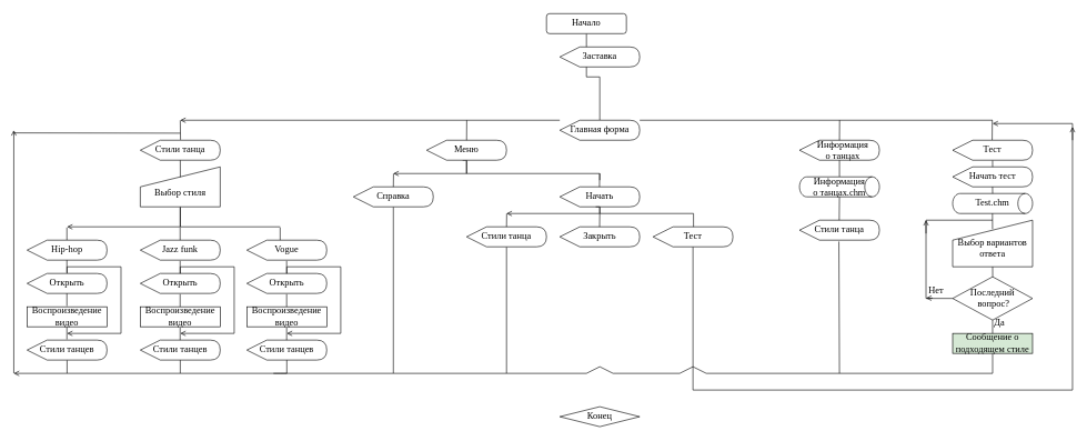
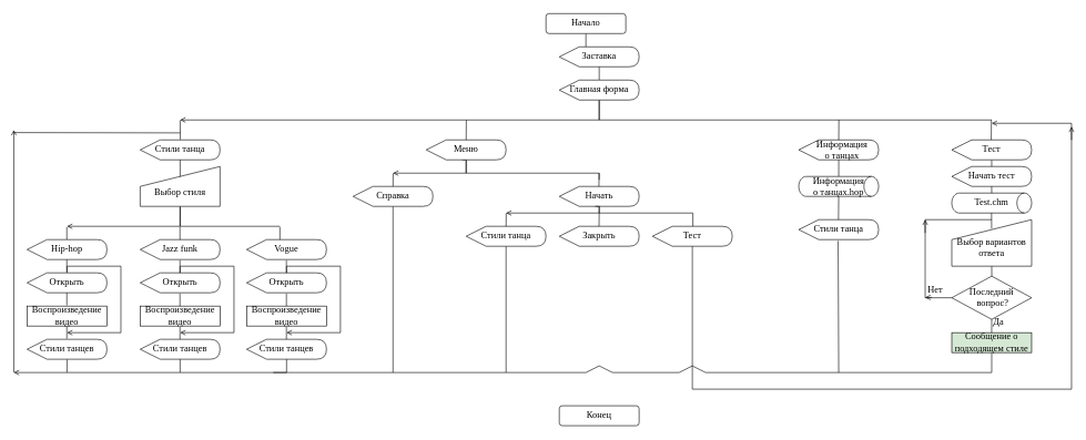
- <mxCell id="12" value="&lt;font style=&quot;font-size: 14px;&quot; face=&quot;Times New Roman&quot;&gt;Главная форма&lt;/font&gt;" style="shape=display;whiteSpace=wrap;html=1;" vertex="1" parent="1"><mxGeometry x="840" y="180" width="120" height="30" as="geometry" /></mxCell>
+ <mxCell id="12" value="&lt;font style=&quot;font-size: 14px;&quot; face=&quot;Times New Roman&quot;&gt;Главная форма&lt;/font&gt;" style="shape=display;whiteSpace=wrap;html=1;" vertex="1" parent="1"><mxGeometry x="840" y="120" width="120" height="30" as="geometry" /></mxCell>
- <mxCell id="71" value="&lt;font face=&quot;Times New Roman&quot; style=&quot;font-size: 14px;&quot;&gt;Информация&lt;br&gt;о танцах.chm&lt;/font&gt;" style="strokeWidth=1;html=1;shape=mxgraph.flowchart.direct_data;whiteSpace=wrap;" vertex="1" parent="1"><mxGeometry x="1200" y="265" width="120" height="30" as="geometry" /></mxCell>
+ <mxCell id="71" value="&lt;font face=&quot;Times New Roman&quot; style=&quot;font-size: 14px;&quot;&gt;Информация&lt;br&gt;о танцах.hop&lt;/font&gt;" style="strokeWidth=1;html=1;shape=mxgraph.flowchart.direct_data;whiteSpace=wrap;" vertex="1" parent="1"><mxGeometry x="1200" y="265" width="120" height="30" as="geometry" /></mxCell>
- <mxCell id="4" value="&lt;font style=&quot;font-size: 14px;&quot; face=&quot;Times New Roman&quot;&gt;Конец&lt;/font&gt;" style="rhombus;whiteSpace=wrap;html=1;" vertex="1" parent="1"><mxGeometry x="840" y="610" width="120" height="30" as="geometry" /></mxCell>
+ <mxCell id="4" value="&lt;font style=&quot;font-size: 14px;&quot; face=&quot;Times New Roman&quot;&gt;Конец&lt;/font&gt;" style="rounded=1;whiteSpace=wrap;html=1;" vertex="1" parent="1"><mxGeometry x="840" y="610" width="120" height="30" as="geometry" /></mxCell>
